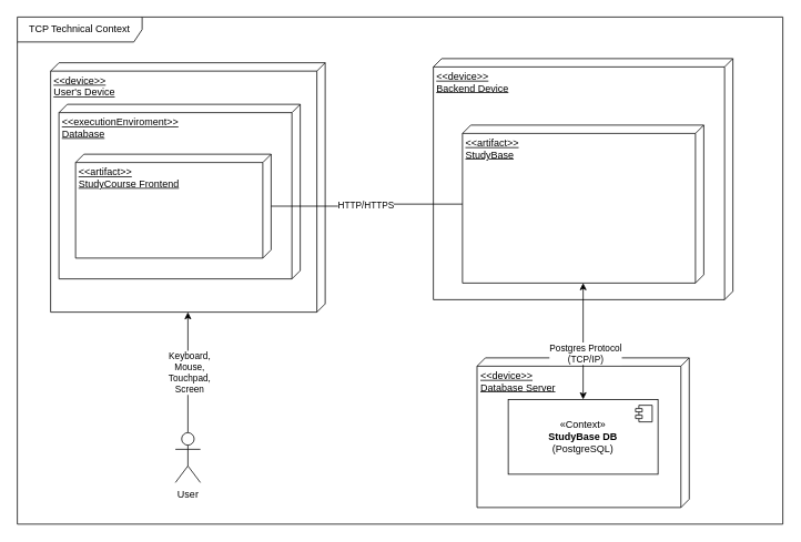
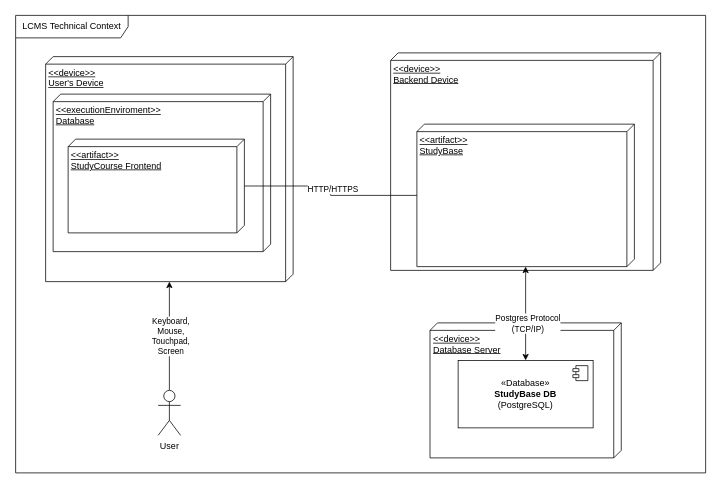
- <mxCell id="5" value="TCP Technical Context" style="shape=umlFrame;whiteSpace=wrap;html=1;pointerEvents=0;width=150;height=30;" parent="1" vertex="1"><mxGeometry x="20" y="20" width="920" height="610" as="geometry" /></mxCell>
+ <mxCell id="5" value="LCMS Technical Context" style="shape=umlFrame;whiteSpace=wrap;html=1;pointerEvents=0;width=150;height=30;" parent="1" vertex="1"><mxGeometry x="20" y="20" width="920" height="610" as="geometry" /></mxCell>
- <mxCell id="11" value="&lt;div&gt;&amp;lt;&amp;lt;artifact&amp;gt;&amp;gt;&lt;/div&gt;&lt;div&gt;StudyBase&lt;br&gt;&lt;/div&gt;" style="verticalAlign=top;align=left;spacingTop=8;spacingLeft=2;spacingRight=12;shape=cube;size=10;direction=south;fontStyle=4;html=1;whiteSpace=wrap;" parent="1" vertex="1"><mxGeometry x="555" y="150" width="290" height="190" as="geometry" /></mxCell>
+ <mxCell id="11" value="&lt;div&gt;&amp;lt;&amp;lt;artifact&amp;gt;&amp;gt;&lt;/div&gt;&lt;div&gt;StudyBase&lt;br&gt;&lt;/div&gt;" style="verticalAlign=top;align=left;spacingTop=8;spacingLeft=2;spacingRight=12;shape=cube;size=10;direction=south;fontStyle=4;html=1;whiteSpace=wrap;" parent="1" vertex="1"><mxGeometry x="555" y="165" width="290" height="190" as="geometry" /></mxCell>
- <mxCell id="16" value="«Context»&lt;br&gt;&lt;div&gt;&lt;b&gt;StudyBase DB&lt;/b&gt;&lt;/div&gt;(PostgreSQL)" style="html=1;dropTarget=0;whiteSpace=wrap;" parent="14" vertex="1"><mxGeometry x="37.5" y="50" width="180" height="90" as="geometry" /></mxCell>
+ <mxCell id="16" value="«Database»&lt;br&gt;&lt;div&gt;&lt;b&gt;StudyBase DB&lt;/b&gt;&lt;/div&gt;(PostgreSQL)" style="html=1;dropTarget=0;whiteSpace=wrap;" parent="14" vertex="1"><mxGeometry x="37.5" y="50" width="180" height="90" as="geometry" /></mxCell>
